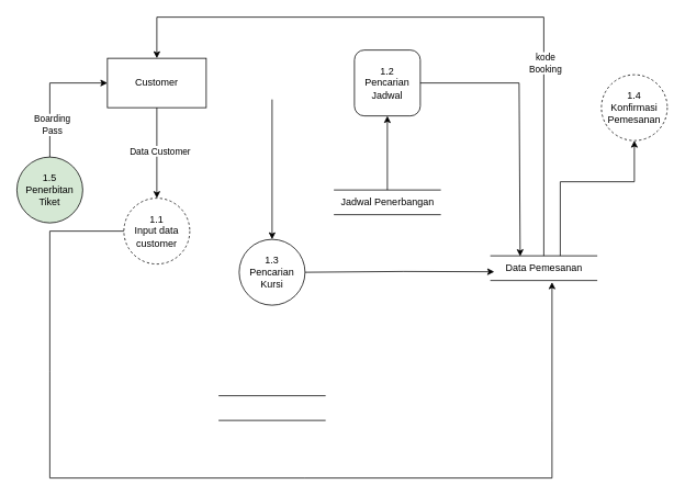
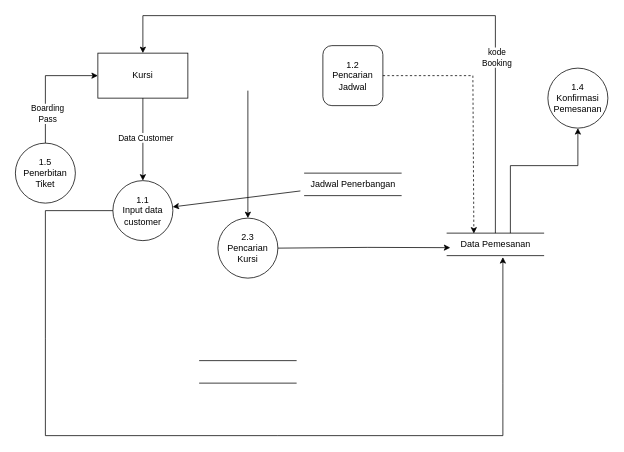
- <mxCell id="7" value="Customer" style="rounded=0;whiteSpace=wrap;html=1;" vertex="1" parent="1"><mxGeometry x="130" y="70" width="120" height="60" as="geometry" /></mxCell>
+ <mxCell id="7" value="Kursi" style="rounded=0;whiteSpace=wrap;html=1;" vertex="1" parent="1"><mxGeometry x="130" y="70" width="120" height="60" as="geometry" /></mxCell>
- <mxCell id="6" value="&lt;div&gt;1.4&lt;/div&gt;Konfirmasi Pemesanan" style="ellipse;whiteSpace=wrap;html=1;aspect=fixed;dashed=1;" vertex="1" parent="1"><mxGeometry x="730" y="90" width="80" height="80" as="geometry" /></mxCell>
+ <mxCell id="6" value="&lt;div&gt;1.4&lt;/div&gt;Konfirmasi Pemesanan" style="ellipse;whiteSpace=wrap;html=1;aspect=fixed;" vertex="1" parent="1"><mxGeometry x="730" y="90" width="80" height="80" as="geometry" /></mxCell>
- <mxCell id="27" value="" style="endArrow=classic;html=1;rounded=0;exitX=1;exitY=0.5;exitDx=0;exitDy=0;entryX=0.261;entryY=0.019;entryDx=0;entryDy=0;entryPerimeter=0;" edge="1" parent="1" source="5" target="19"><mxGeometry width="50" height="50" relative="1" as="geometry"><mxPoint x="590" y="100" as="sourcePoint" /><mxPoint x="630" y="290" as="targetPoint" /><Array as="points"><mxPoint x="630" y="100" /></Array></mxGeometry></mxCell>
+ <mxCell id="27" value="" style="endArrow=classic;html=1;rounded=0;exitX=1;exitY=0.5;exitDx=0;exitDy=0;entryX=0.261;entryY=0.019;entryDx=0;entryDy=0;entryPerimeter=0;dashed=1;" edge="1" parent="1" source="5" target="19"><mxGeometry width="50" height="50" relative="1" as="geometry"><mxPoint x="590" y="100" as="sourcePoint" /><mxPoint x="630" y="290" as="targetPoint" /><Array as="points"><mxPoint x="630" y="100" /></Array></mxGeometry></mxCell>
- <mxCell id="10" value="" style="endArrow=classic;html=1;rounded=0;entryX=0.5;entryY=1;entryDx=0;entryDy=0;" edge="1" parent="1" source="12" target="5"><mxGeometry width="50" height="50" relative="1" as="geometry"><mxPoint x="420" y="230" as="sourcePoint" /><mxPoint x="450" y="260" as="targetPoint" /></mxGeometry></mxCell>
+ <mxCell id="10" value="" style="endArrow=classic;html=1;rounded=0;" edge="1" parent="1" source="12" target="2"><mxGeometry width="50" height="50" relative="1" as="geometry"><mxPoint x="420" y="230" as="sourcePoint" /><mxPoint x="450" y="260" as="targetPoint" /></mxGeometry></mxCell>
- <mxCell id="4" value="&lt;div&gt;1.5&lt;/div&gt;Penerbitan Tiket" style="ellipse;whiteSpace=wrap;html=1;aspect=fixed;fillColor=#d5e8d4;" vertex="1" parent="1"><mxGeometry x="20" y="190" width="80" height="80" as="geometry" /></mxCell>
+ <mxCell id="4" value="&lt;div&gt;1.5&lt;/div&gt;Penerbitan Tiket" style="ellipse;whiteSpace=wrap;html=1;aspect=fixed;" vertex="1" parent="1"><mxGeometry x="20" y="190" width="80" height="80" as="geometry" /></mxCell>
- <mxCell id="2" value="1.1&lt;br&gt;Input data customer" style="ellipse;whiteSpace=wrap;html=1;aspect=fixed;dashed=1;" vertex="1" parent="1"><mxGeometry x="150" y="240" width="80" height="80" as="geometry" /></mxCell>
+ <mxCell id="2" value="1.1&lt;br&gt;Input data customer" style="ellipse;whiteSpace=wrap;html=1;aspect=fixed;" vertex="1" parent="1"><mxGeometry x="150" y="240" width="80" height="80" as="geometry" /></mxCell>
- <mxCell id="3" value="1.3&lt;br&gt;Pencarian Kursi" style="ellipse;whiteSpace=wrap;html=1;aspect=fixed;" vertex="1" parent="1"><mxGeometry x="290" y="290" width="80" height="80" as="geometry" /></mxCell>
+ <mxCell id="3" value="2.3&lt;br&gt;Pencarian Kursi" style="ellipse;whiteSpace=wrap;html=1;aspect=fixed;" vertex="1" parent="1"><mxGeometry x="290" y="290" width="80" height="80" as="geometry" /></mxCell>
